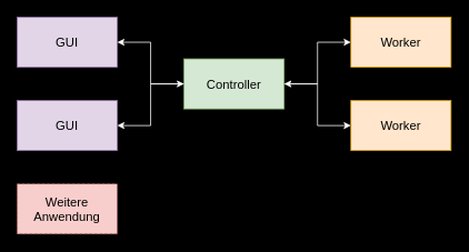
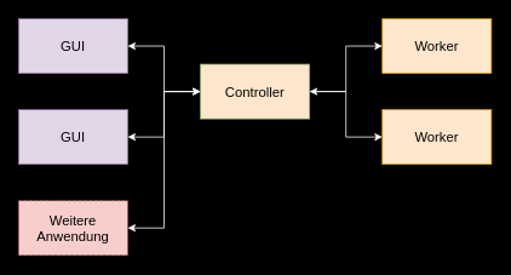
- <mxCell id="8" value="Controller" style="rounded=0;whiteSpace=wrap;html=1;fontSize=15;fillColor=#d5e8d4;strokeColor=#82b366;" vertex="1" parent="1"><mxGeometry x="220" y="70" width="120" height="60" as="geometry" /></mxCell>
+ <mxCell id="8" value="Controller" style="rounded=0;whiteSpace=wrap;html=1;fontSize=15;fillColor=#ffe6cc;strokeColor=#82b366;" vertex="1" parent="1"><mxGeometry x="220" y="70" width="120" height="60" as="geometry" /></mxCell>
+ <mxCell id="7" style="edgeStyle=orthogonalEdgeStyle;rounded=0;orthogonalLoop=1;jettySize=auto;html=1;startArrow=classic;startFill=1;strokeColor=#FFFFFF;fontSize=15;" edge="1" parent="1" source="8" target="12"><mxGeometry relative="1" as="geometry"><Array as="points"><mxPoint x="180" y="100" /><mxPoint x="180" y="250" /></Array></mxGeometry></mxCell>
